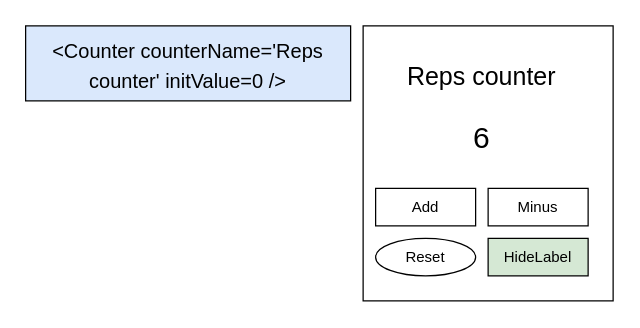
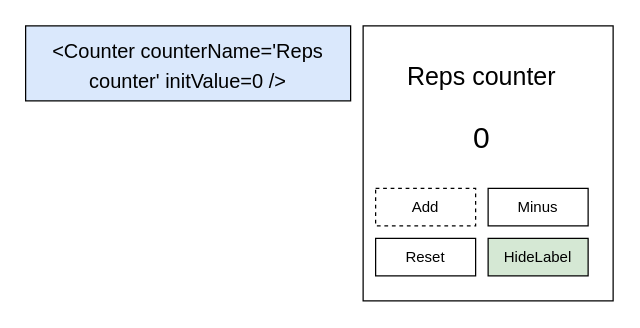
- <mxCell id="6" value="6" style="text;html=1;strokeColor=none;fillColor=none;align=center;verticalAlign=middle;whiteSpace=wrap;rounded=0;fontSize=24;" vertex="1" parent="1"><mxGeometry x="340" y="90" width="90" height="40" as="geometry" /></mxCell>
+ <mxCell id="6" value="0" style="text;html=1;strokeColor=none;fillColor=none;align=center;verticalAlign=middle;whiteSpace=wrap;rounded=0;fontSize=24;" vertex="1" parent="1"><mxGeometry x="340" y="90" width="90" height="40" as="geometry" /></mxCell>
- <mxCell id="3" value="Add" style="rounded=0;whiteSpace=wrap;html=1;" vertex="1" parent="1"><mxGeometry x="300" y="150" width="80" height="30" as="geometry" /></mxCell>
+ <mxCell id="3" value="Add" style="rounded=0;whiteSpace=wrap;html=1;dashed=1;" vertex="1" parent="1"><mxGeometry x="300" y="150" width="80" height="30" as="geometry" /></mxCell>
- <mxCell id="5" value="Reset" style="ellipse;whiteSpace=wrap;html=1;" vertex="1" parent="1"><mxGeometry x="300" y="190" width="80" height="30" as="geometry" /></mxCell>
+ <mxCell id="5" value="Reset" style="rounded=0;whiteSpace=wrap;html=1;" vertex="1" parent="1"><mxGeometry x="300" y="190" width="80" height="30" as="geometry" /></mxCell>
